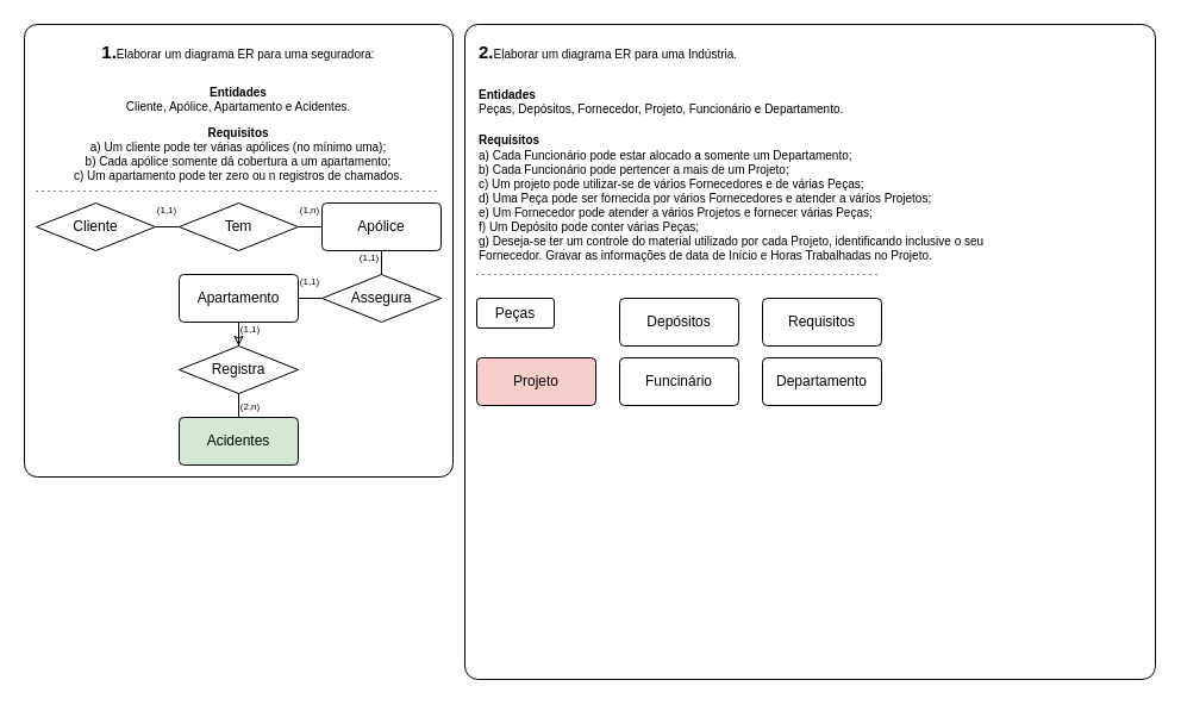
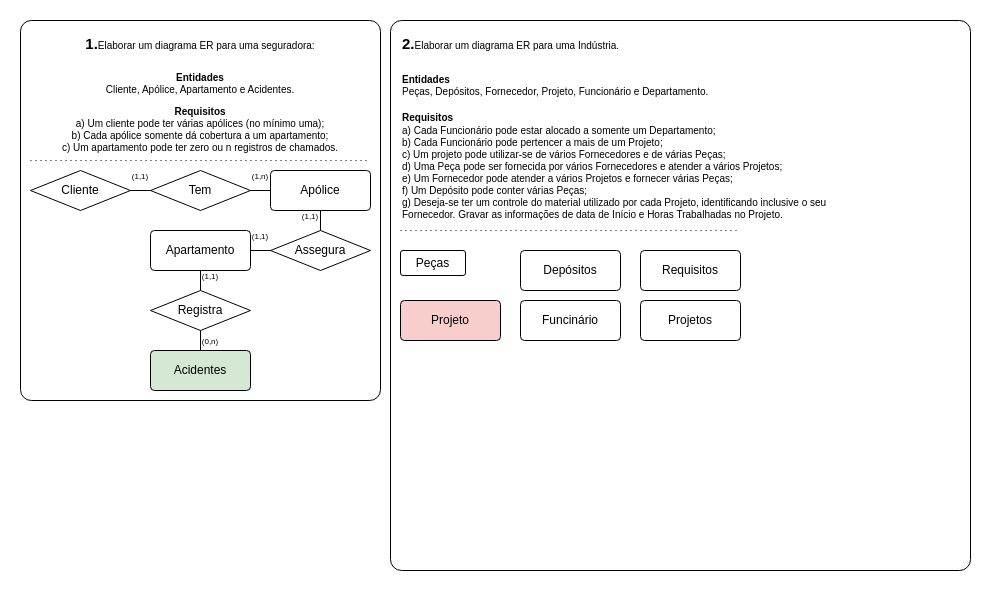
- <mxCell id="9" value="" style="edgeStyle=orthogonalEdgeStyle;rounded=0;orthogonalLoop=1;jettySize=auto;html=1;endArrow=classic;endFill=0;" edge="1" parent="2" source="10" target="17"><mxGeometry relative="1" as="geometry" /></mxCell>
+ <mxCell id="9" value="" style="edgeStyle=orthogonalEdgeStyle;rounded=0;orthogonalLoop=1;jettySize=auto;html=1;endArrow=none;endFill=0;" edge="1" parent="2" source="10" target="17"><mxGeometry relative="1" as="geometry" /></mxCell>
- <mxCell id="33" value="Departamento" style="rounded=1;arcSize=10;whiteSpace=wrap;html=1;align=center;" vertex="1" parent="1"><mxGeometry x="640" y="300" width="100" height="40" as="geometry" /></mxCell>
+ <mxCell id="33" value="Projetos" style="rounded=1;arcSize=10;whiteSpace=wrap;html=1;align=center;" vertex="1" parent="1"><mxGeometry x="640" y="300" width="100" height="40" as="geometry" /></mxCell>
- <mxCell id="24" value="&lt;font style=&quot;font-size: 8px;&quot;&gt;(2,n)&lt;/font&gt;" style="text;html=1;align=center;verticalAlign=middle;whiteSpace=wrap;rounded=0;" vertex="1" parent="2"><mxGeometry x="180" y="310" width="20" height="20" as="geometry" /></mxCell>
+ <mxCell id="24" value="&lt;font style=&quot;font-size: 8px;&quot;&gt;(0,n)&lt;/font&gt;" style="text;html=1;align=center;verticalAlign=middle;whiteSpace=wrap;rounded=0;" vertex="1" parent="2"><mxGeometry x="180" y="310" width="20" height="20" as="geometry" /></mxCell>
